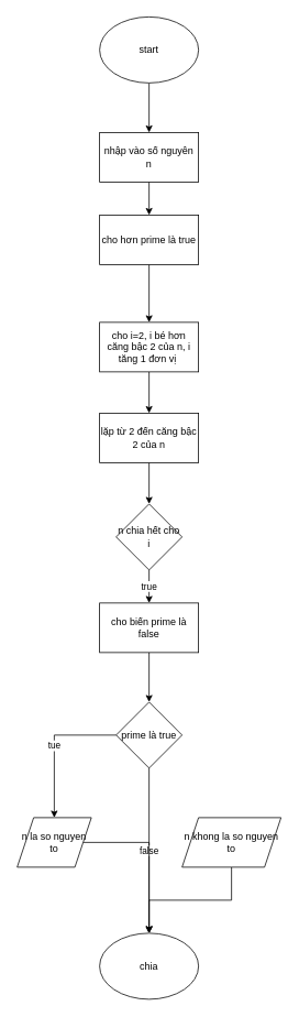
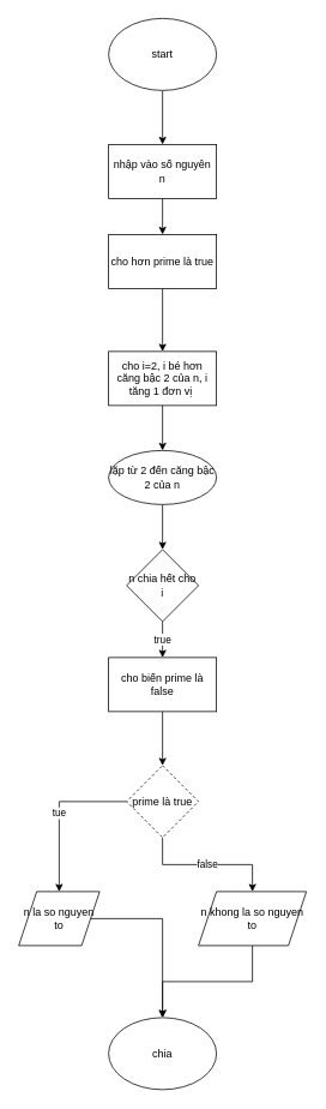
- <mxCell id="12" value="lặp từ 2 đến căng bậc 2 của n" style="rounded=0;whiteSpace=wrap;html=1;" vertex="1" parent="1"><mxGeometry x="120" y="500" width="120" height="60" as="geometry" /></mxCell>
+ <mxCell id="12" value="lặp từ 2 đến căng bậc 2 của n" style="ellipse;whiteSpace=wrap;html=1;" vertex="1" parent="1"><mxGeometry x="120" y="500" width="120" height="60" as="geometry" /></mxCell>
- <mxCell id="17" value="prime là true" style="rhombus;whiteSpace=wrap;html=1;" vertex="1" parent="1"><mxGeometry x="140" y="850" width="80" height="80" as="geometry" /></mxCell>
+ <mxCell id="17" value="prime là true" style="rhombus;whiteSpace=wrap;html=1;dashed=1;" vertex="1" parent="1"><mxGeometry x="140" y="850" width="80" height="80" as="geometry" /></mxCell>
- <mxCell id="16" value="false" style="edgeStyle=orthogonalEdgeStyle;rounded=0;orthogonalLoop=1;jettySize=auto;html=1;" edge="1" parent="1" source="17" target="22"><mxGeometry relative="1" as="geometry" /></mxCell>
+ <mxCell id="16" value="false" style="edgeStyle=orthogonalEdgeStyle;rounded=0;orthogonalLoop=1;jettySize=auto;html=1;entryX=0.5;entryY=0;entryDx=0;entryDy=0;" edge="1" parent="1" source="17" target="19"><mxGeometry relative="1" as="geometry" /></mxCell>
